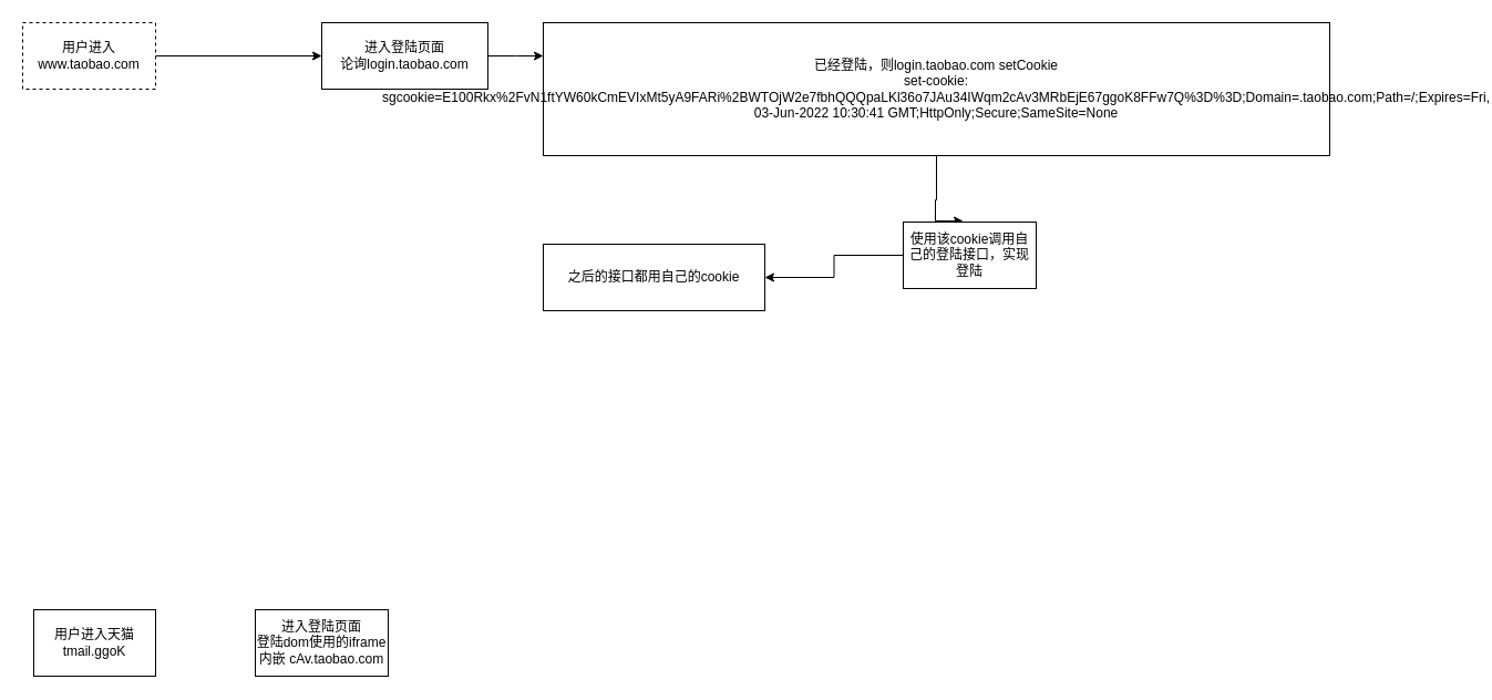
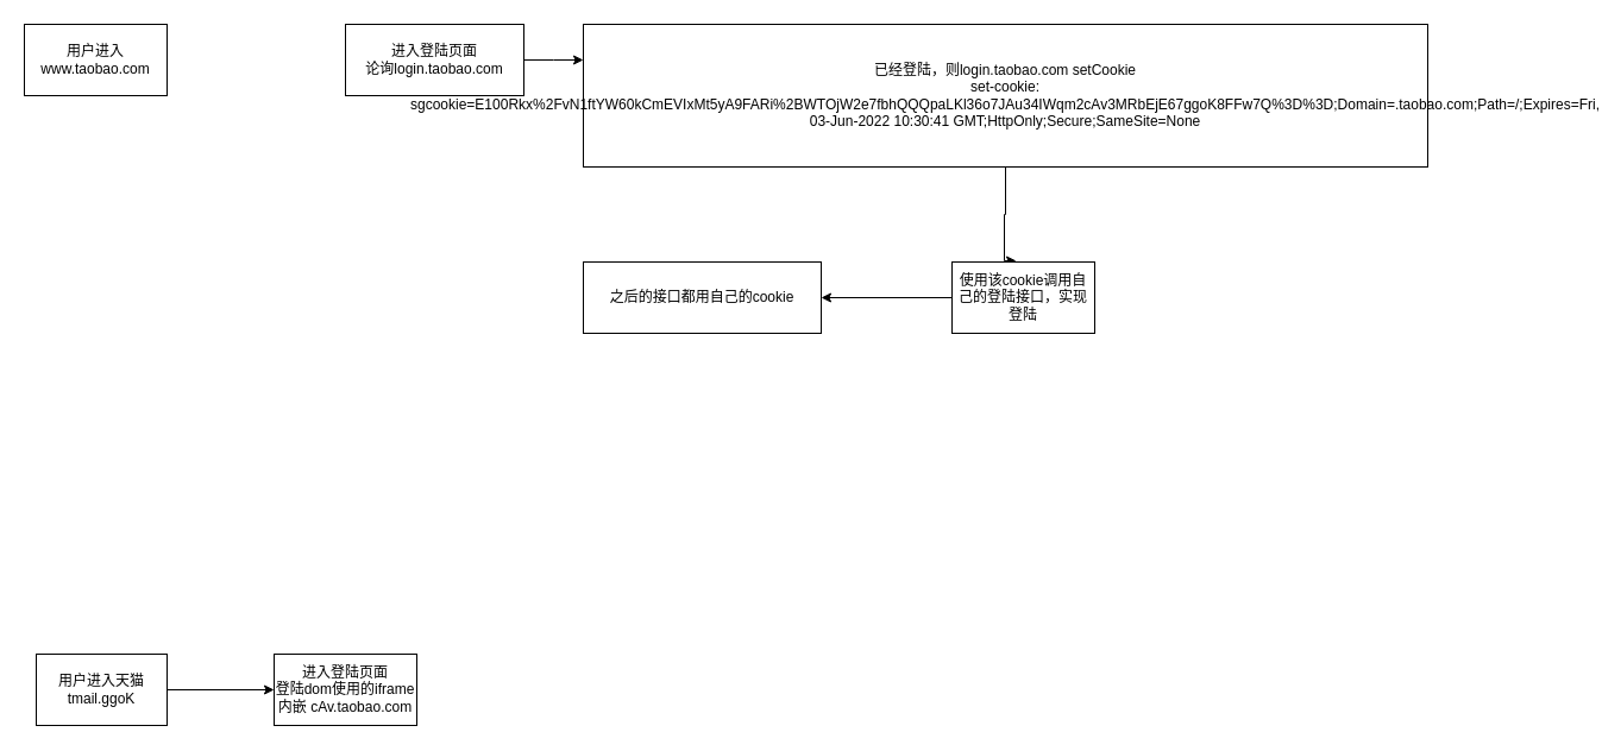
- <mxCell id="3" value="&lt;span&gt;用户进入www.taobao.com&lt;/span&gt;" style="rounded=0;whiteSpace=wrap;html=1;dashed=1;" vertex="1" parent="1"><mxGeometry x="20" y="20" width="120" height="60" as="geometry" /></mxCell>
+ <mxCell id="3" value="&lt;span&gt;用户进入www.taobao.com&lt;/span&gt;" style="rounded=0;whiteSpace=wrap;html=1;" vertex="1" parent="1"><mxGeometry x="20" y="20" width="120" height="60" as="geometry" /></mxCell>
- <mxCell id="2" style="edgeStyle=orthogonalEdgeStyle;rounded=0;orthogonalLoop=1;jettySize=auto;html=1;exitX=1;exitY=0.5;exitDx=0;exitDy=0;entryX=0;entryY=0.5;entryDx=0;entryDy=0;" edge="1" parent="1" source="3" target="5"><mxGeometry relative="1" as="geometry"><mxPoint x="290" y="220" as="targetPoint" /></mxGeometry></mxCell>
- <mxCell id="12" value="使用该cookie调用自己的登陆接口，实现登陆" style="rounded=0;whiteSpace=wrap;html=1;" vertex="1" parent="1"><mxGeometry x="815" y="200" width="120" height="60" as="geometry" /></mxCell>
+ <mxCell id="12" value="使用该cookie调用自己的登陆接口，实现登陆" style="rounded=0;whiteSpace=wrap;html=1;" vertex="1" parent="1"><mxGeometry x="800" y="220" width="120" height="60" as="geometry" /></mxCell>
+ <mxCell id="8" style="edgeStyle=orthogonalEdgeStyle;rounded=0;orthogonalLoop=1;jettySize=auto;html=1;entryX=0;entryY=0.5;entryDx=0;entryDy=0;" edge="1" parent="1" source="9" target="10"><mxGeometry relative="1" as="geometry" /></mxCell>
